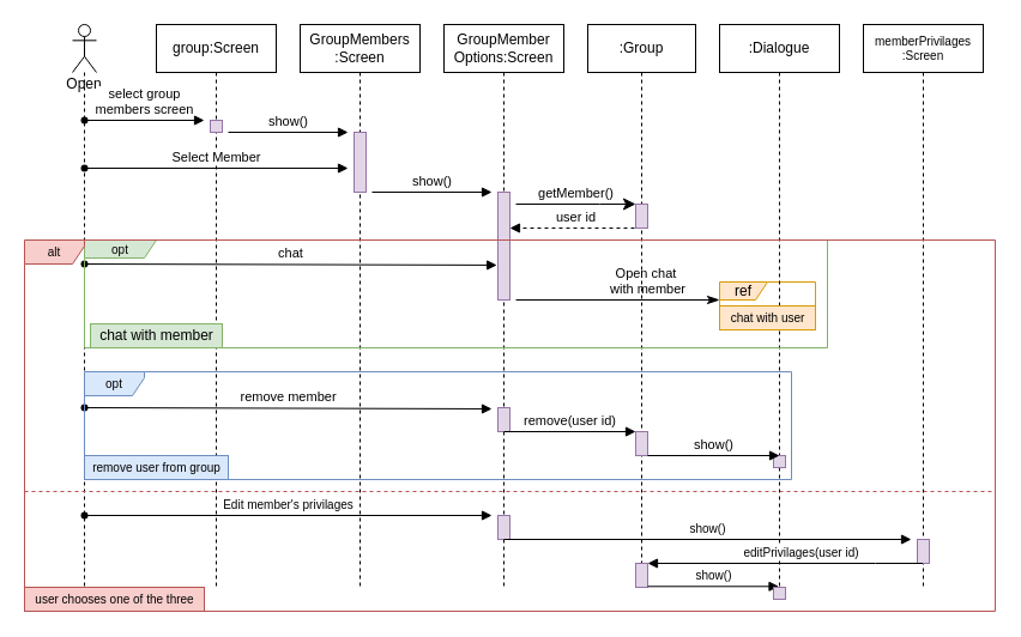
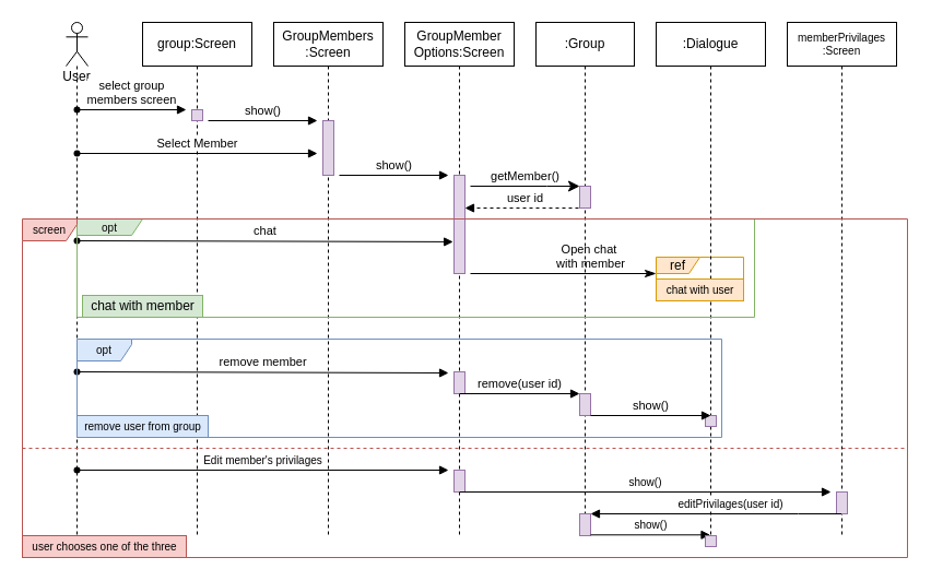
- <mxCell id="2" value="Open&lt;br&gt;" style="shape=umlLifeline;participant=umlActor;perimeter=lifelinePerimeter;whiteSpace=wrap;html=1;container=1;collapsible=0;recursiveResize=0;verticalAlign=top;spacingTop=36;outlineConnect=0;" vertex="1" parent="1"><mxGeometry x="60" y="20" width="20" height="470" as="geometry" /></mxCell>
+ <mxCell id="2" value="User&lt;br&gt;" style="shape=umlLifeline;participant=umlActor;perimeter=lifelinePerimeter;whiteSpace=wrap;html=1;container=1;collapsible=0;recursiveResize=0;verticalAlign=top;spacingTop=36;outlineConnect=0;" vertex="1" parent="1"><mxGeometry x="60" y="20" width="20" height="470" as="geometry" /></mxCell>
- <mxCell id="52" value="alt" style="shape=umlFrame;whiteSpace=wrap;html=1;fontSize=10;width=50;height=20;fillColor=#f8cecc;strokeColor=#b85450;strokeWidth=1;" vertex="1" parent="1"><mxGeometry x="20" y="200" width="810" height="310" as="geometry" /></mxCell>
+ <mxCell id="52" value="screen" style="shape=umlFrame;whiteSpace=wrap;html=1;fontSize=10;width=50;height=20;fillColor=#f8cecc;strokeColor=#b85450;strokeWidth=1;" vertex="1" parent="1"><mxGeometry x="20" y="200" width="810" height="310" as="geometry" /></mxCell>
